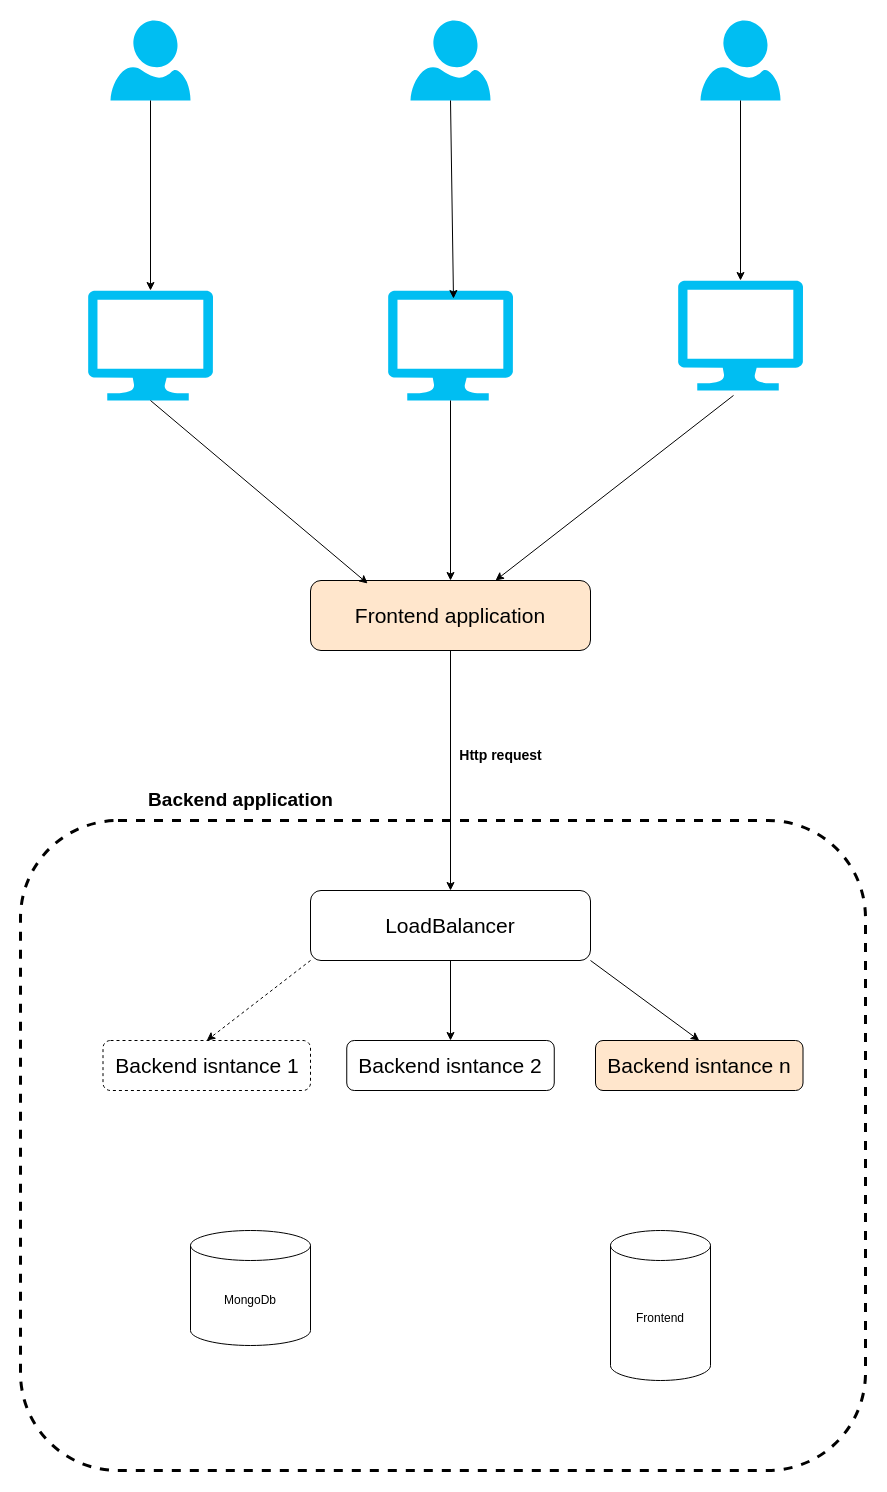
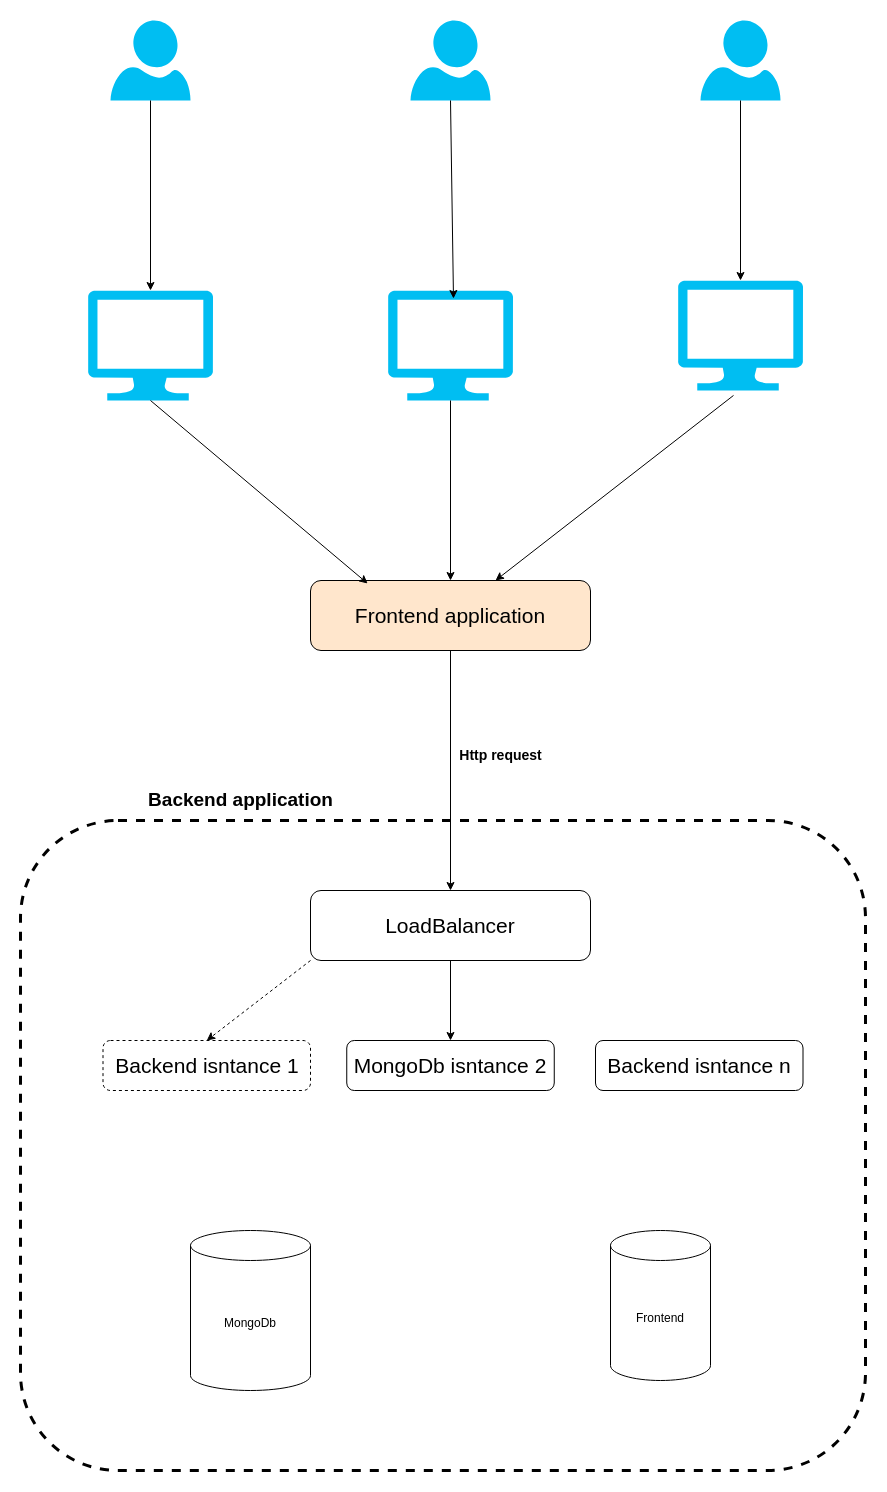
- <mxCell id="24" value="" style="endArrow=classic;html=1;rounded=0;entryX=0.5;entryY=0;entryDx=0;entryDy=0;exitX=1;exitY=1;exitDx=0;exitDy=0;" edge="1" parent="1" source="18" target="21"><mxGeometry width="50" height="50" relative="1" as="geometry"><mxPoint x="460" y="1020" as="sourcePoint" /><mxPoint x="510" y="980" as="targetPoint" /></mxGeometry></mxCell>
- <mxCell id="22" value="&lt;span style=&quot;font-size: 21px;&quot;&gt;Backend isntance 2&lt;/span&gt;" style="rounded=1;whiteSpace=wrap;html=1;strokeColor=#000000;" vertex="1" parent="1"><mxGeometry x="346.25" y="1040" width="207.5" height="50" as="geometry" /></mxCell>
+ <mxCell id="22" value="&lt;span style=&quot;font-size: 21px;&quot;&gt;MongoDb isntance 2&lt;/span&gt;" style="rounded=1;whiteSpace=wrap;html=1;strokeColor=#000000;" vertex="1" parent="1"><mxGeometry x="346.25" y="1040" width="207.5" height="50" as="geometry" /></mxCell>
- <mxCell id="21" value="&lt;span style=&quot;font-size: 21px;&quot;&gt;Backend isntance n&lt;/span&gt;" style="rounded=1;whiteSpace=wrap;html=1;strokeColor=#000000;fillColor=#ffe6cc;" vertex="1" parent="1"><mxGeometry x="595" y="1040" width="207.5" height="50" as="geometry" /></mxCell>
+ <mxCell id="21" value="&lt;span style=&quot;font-size: 21px;&quot;&gt;Backend isntance n&lt;/span&gt;" style="rounded=1;whiteSpace=wrap;html=1;strokeColor=#000000;" vertex="1" parent="1"><mxGeometry x="595" y="1040" width="207.5" height="50" as="geometry" /></mxCell>
- <mxCell id="20" value="MongoDb" style="shape=cylinder3;whiteSpace=wrap;html=1;boundedLbl=1;backgroundOutline=1;size=15;" vertex="1" parent="1"><mxGeometry x="190" y="1230" width="120" height="115" as="geometry" /></mxCell>
+ <mxCell id="20" value="MongoDb" style="shape=cylinder3;whiteSpace=wrap;html=1;boundedLbl=1;backgroundOutline=1;size=15;" vertex="1" parent="1"><mxGeometry x="190" y="1230" width="120" height="160" as="geometry" /></mxCell>
